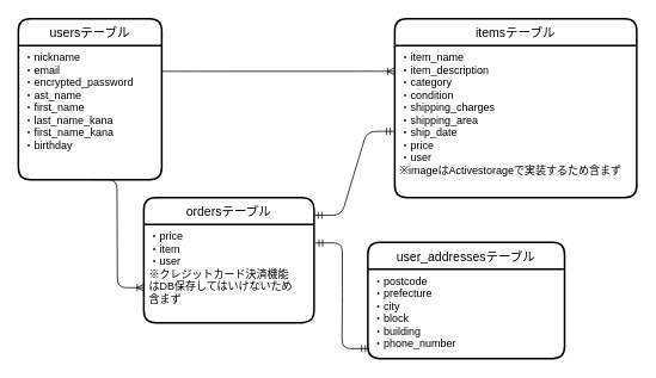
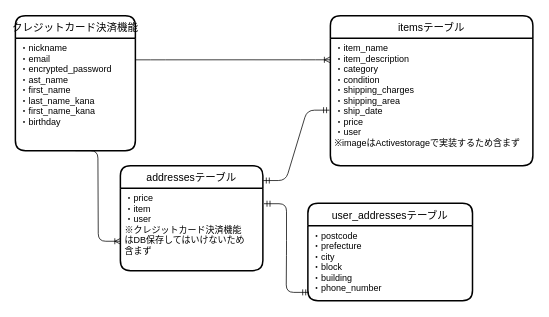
- <mxCell id="2" value="usersテーブル" style="swimlane;childLayout=stackLayout;horizontal=1;startSize=30;horizontalStack=0;rounded=1;fontSize=14;fontStyle=0;strokeWidth=2;resizeParent=0;resizeLast=1;shadow=0;dashed=0;align=center;labelBackgroundColor=none;fillColor=default;fontColor=default;" vertex="1" parent="1"><mxGeometry x="20" y="20" width="160" height="180" as="geometry" /></mxCell>
+ <mxCell id="2" value="クレジットカード決済機能" style="swimlane;childLayout=stackLayout;horizontal=1;startSize=30;horizontalStack=0;rounded=1;fontSize=14;fontStyle=0;strokeWidth=2;resizeParent=0;resizeLast=1;shadow=0;dashed=0;align=center;labelBackgroundColor=none;fillColor=default;fontColor=default;" vertex="1" parent="1"><mxGeometry x="20" y="20" width="160" height="180" as="geometry" /></mxCell>
- <mxCell id="7" value="ordersテーブル" style="swimlane;childLayout=stackLayout;horizontal=1;startSize=30;horizontalStack=0;rounded=1;fontSize=14;fontStyle=0;strokeWidth=2;resizeParent=0;resizeLast=1;shadow=0;dashed=0;align=center;" vertex="1" parent="1"><mxGeometry x="160" y="220" width="190" height="140" as="geometry" /></mxCell>
+ <mxCell id="7" value="addressesテーブル" style="swimlane;childLayout=stackLayout;horizontal=1;startSize=30;horizontalStack=0;rounded=1;fontSize=14;fontStyle=0;strokeWidth=2;resizeParent=0;resizeLast=1;shadow=0;dashed=0;align=center;" vertex="1" parent="1"><mxGeometry x="160" y="220" width="190" height="140" as="geometry" /></mxCell>
